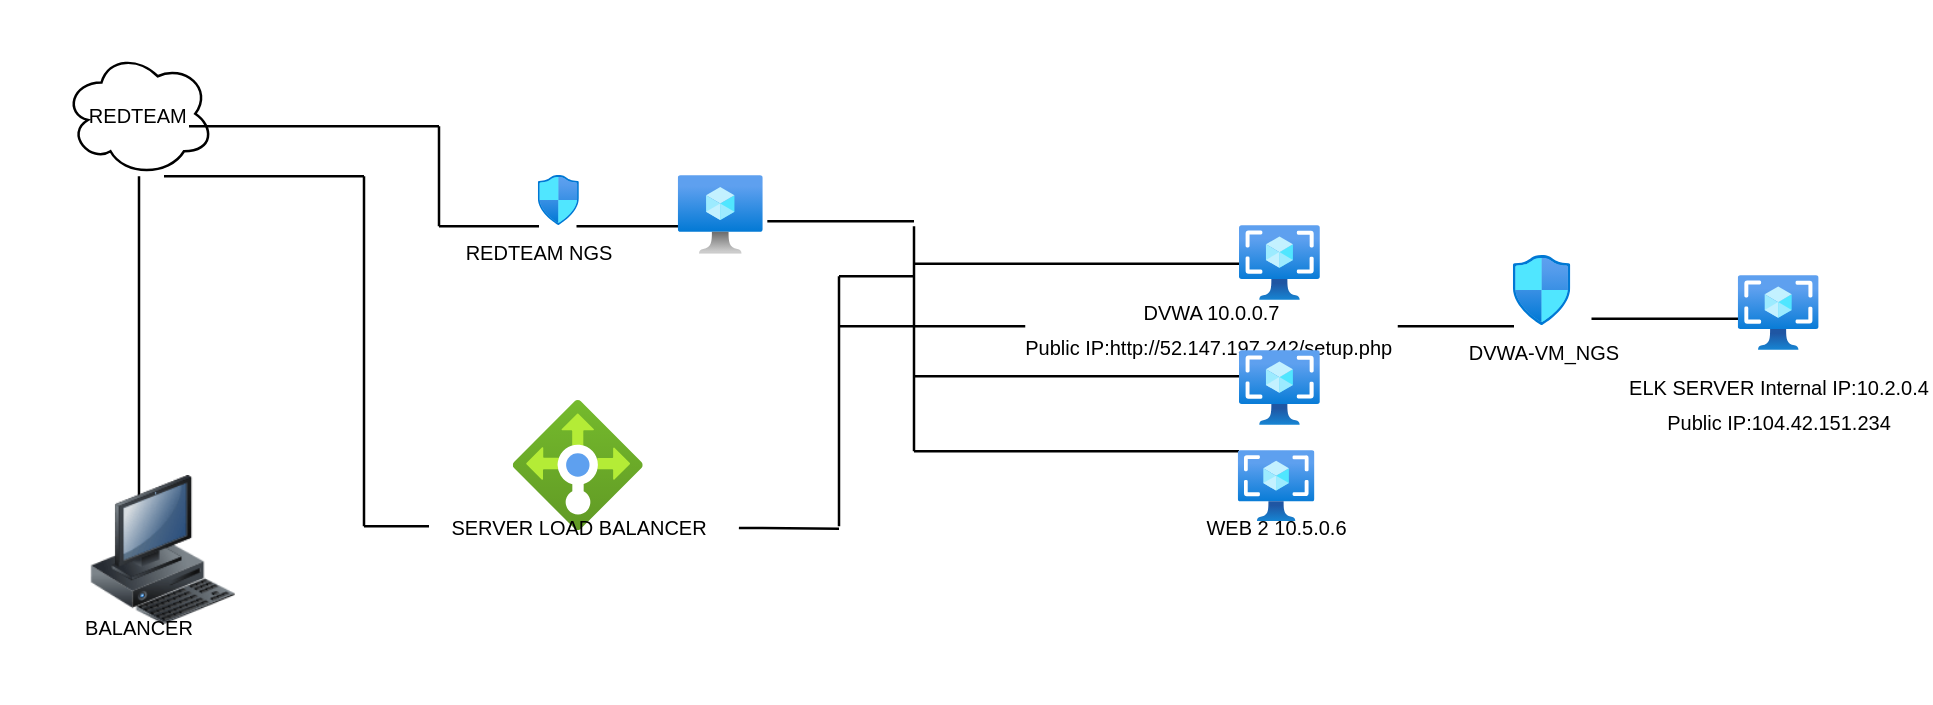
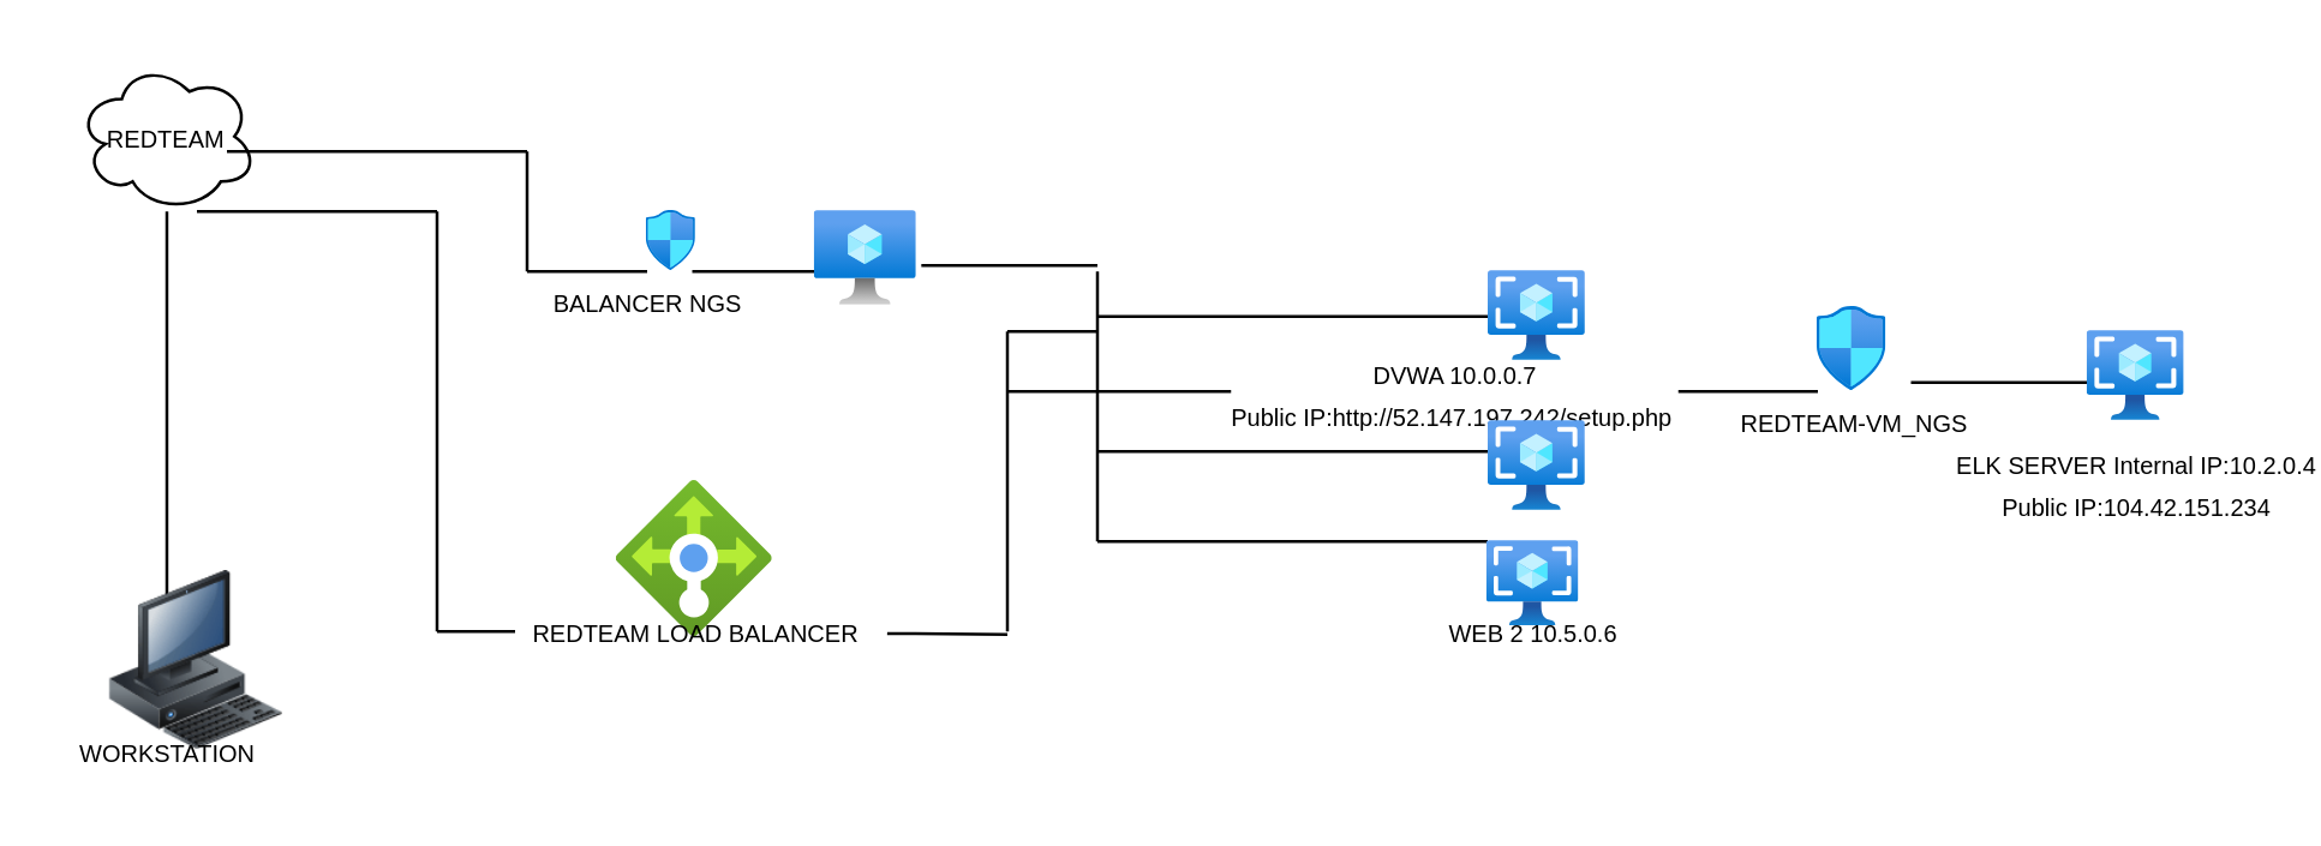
- <mxCell id="20" value="&lt;font style=&quot;font-size: 8px&quot;&gt;REDTEAM NGS&lt;/font&gt;" style="text;html=1;align=center;verticalAlign=middle;resizable=0;points=[];autosize=1;" vertex="1" parent="1"><mxGeometry x="180" y="90" width="70" height="20" as="geometry" /></mxCell>
+ <mxCell id="20" value="&lt;font style=&quot;font-size: 8px&quot;&gt;BALANCER NGS&lt;/font&gt;" style="text;html=1;align=center;verticalAlign=middle;resizable=0;points=[];autosize=1;" vertex="1" parent="1"><mxGeometry x="180" y="90" width="70" height="20" as="geometry" /></mxCell>
- <mxCell id="33" value="&lt;font style=&quot;font-size: 8px&quot;&gt;DVWA-VM_NGS&lt;/font&gt;" style="text;html=1;align=center;verticalAlign=middle;resizable=0;points=[];autosize=1;" vertex="1" parent="1"><mxGeometry x="576.53" y="130" width="80" height="20" as="geometry" /></mxCell>
+ <mxCell id="33" value="&lt;font style=&quot;font-size: 8px&quot;&gt;REDTEAM-VM_NGS&lt;/font&gt;" style="text;html=1;align=center;verticalAlign=middle;resizable=0;points=[];autosize=1;" vertex="1" parent="1"><mxGeometry x="576.53" y="130" width="80" height="20" as="geometry" /></mxCell>
- <mxCell id="10" value="&lt;font style=&quot;font-size: 8px&quot;&gt;SERVER LOAD BALANCER&lt;/font&gt;" style="text;html=1;align=center;verticalAlign=middle;resizable=0;points=[];autosize=1;" vertex="1" parent="1"><mxGeometry x="171" y="200" width="120" height="20" as="geometry" /></mxCell>
+ <mxCell id="10" value="&lt;font style=&quot;font-size: 8px&quot;&gt;REDTEAM LOAD BALANCER&lt;/font&gt;" style="text;html=1;align=center;verticalAlign=middle;resizable=0;points=[];autosize=1;" vertex="1" parent="1"><mxGeometry x="171" y="200" width="120" height="20" as="geometry" /></mxCell>
- <mxCell id="5" value="&lt;font style=&quot;font-size: 8px&quot;&gt;BALANCER&lt;/font&gt;" style="text;html=1;align=center;verticalAlign=middle;resizable=0;points=[];autosize=1;" vertex="1" parent="1"><mxGeometry x="20" y="240" width="70" height="20" as="geometry" /></mxCell>
+ <mxCell id="5" value="&lt;font style=&quot;font-size: 8px&quot;&gt;WORKSTATION&lt;/font&gt;" style="text;html=1;align=center;verticalAlign=middle;resizable=0;points=[];autosize=1;" vertex="1" parent="1"><mxGeometry x="20" y="240" width="70" height="20" as="geometry" /></mxCell>
